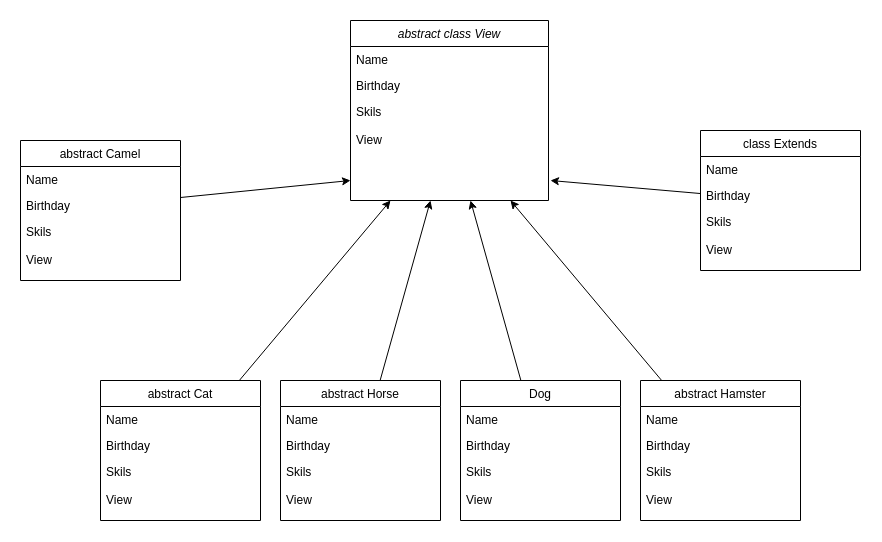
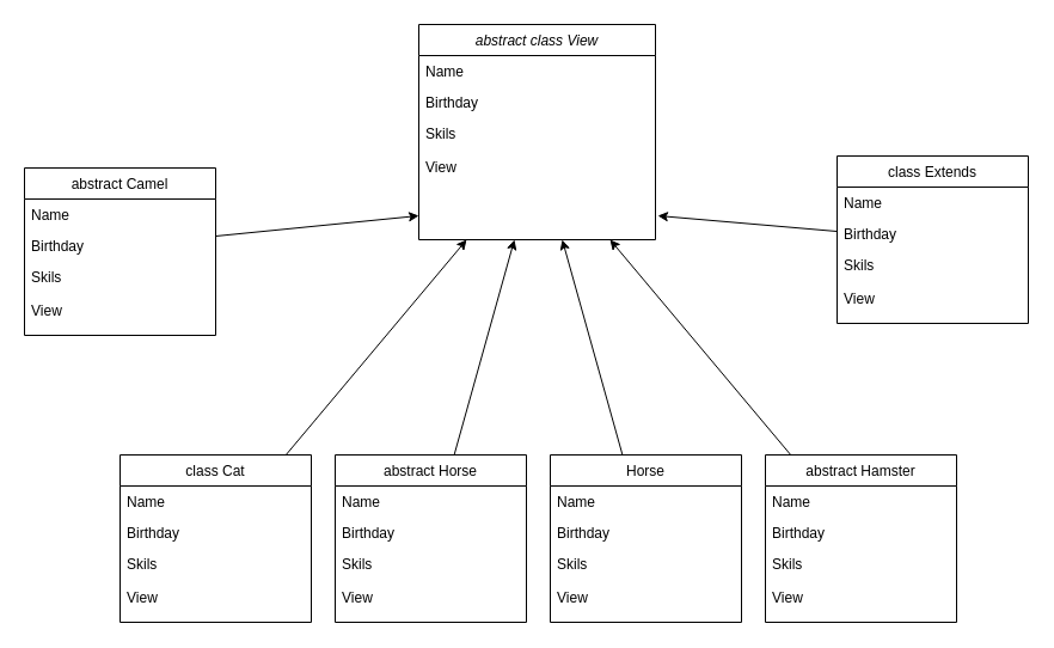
- <mxCell id="12" value="abstract Cat" style="swimlane;fontStyle=0;align=center;verticalAlign=top;childLayout=stackLayout;horizontal=1;startSize=26;horizontalStack=0;resizeParent=1;resizeLast=0;collapsible=1;marginBottom=0;rounded=0;shadow=0;strokeWidth=1;" vertex="1" parent="1"><mxGeometry x="100" y="380" width="160" height="140" as="geometry"><mxRectangle x="130" y="380" width="160" height="26" as="alternateBounds" /></mxGeometry></mxCell>
+ <mxCell id="12" value="class Cat" style="swimlane;fontStyle=0;align=center;verticalAlign=top;childLayout=stackLayout;horizontal=1;startSize=26;horizontalStack=0;resizeParent=1;resizeLast=0;collapsible=1;marginBottom=0;rounded=0;shadow=0;strokeWidth=1;" vertex="1" parent="1"><mxGeometry x="100" y="380" width="160" height="140" as="geometry"><mxRectangle x="130" y="380" width="160" height="26" as="alternateBounds" /></mxGeometry></mxCell>
- <mxCell id="22" value="Dog" style="swimlane;fontStyle=0;align=center;verticalAlign=top;childLayout=stackLayout;horizontal=1;startSize=26;horizontalStack=0;resizeParent=1;resizeLast=0;collapsible=1;marginBottom=0;rounded=0;shadow=0;strokeWidth=1;" vertex="1" parent="1"><mxGeometry x="460" y="380" width="160" height="140" as="geometry"><mxRectangle x="130" y="380" width="160" height="26" as="alternateBounds" /></mxGeometry></mxCell>
+ <mxCell id="22" value="Horse" style="swimlane;fontStyle=0;align=center;verticalAlign=top;childLayout=stackLayout;horizontal=1;startSize=26;horizontalStack=0;resizeParent=1;resizeLast=0;collapsible=1;marginBottom=0;rounded=0;shadow=0;strokeWidth=1;" vertex="1" parent="1"><mxGeometry x="460" y="380" width="160" height="140" as="geometry"><mxRectangle x="130" y="380" width="160" height="26" as="alternateBounds" /></mxGeometry></mxCell>
